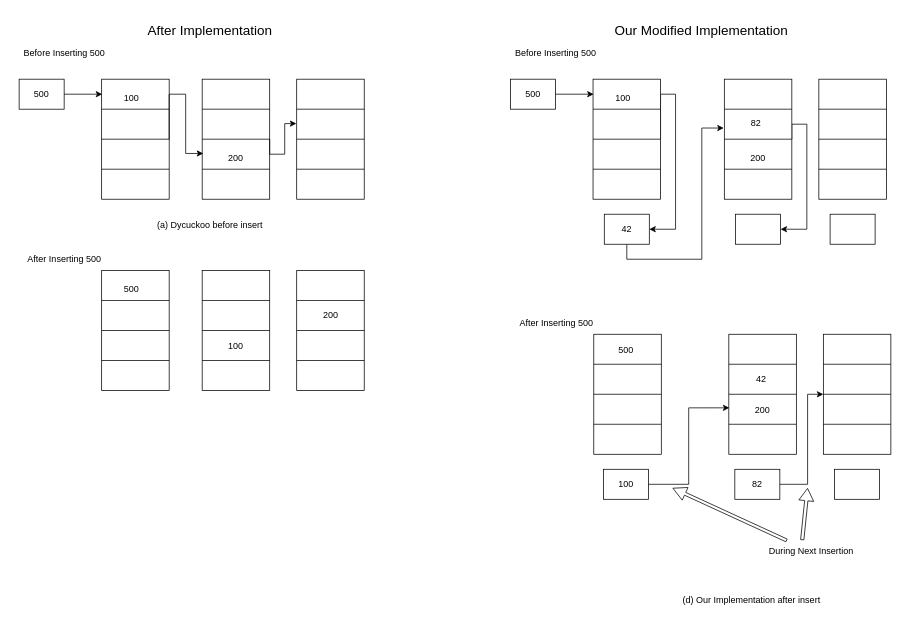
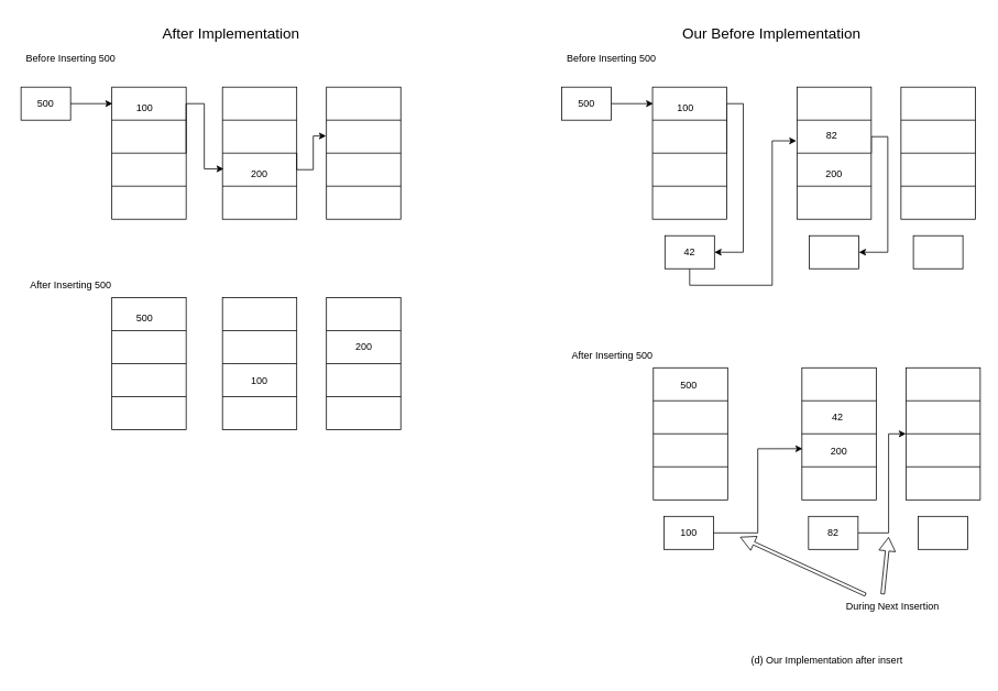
- <mxCell id="72" value="&lt;font style=&quot;font-size: 18px;&quot;&gt;Our Modified Implementation&lt;/font&gt;" style="text;html=1;align=center;verticalAlign=middle;resizable=0;points=[];autosize=1;strokeColor=none;fillColor=none;" parent="1" vertex="1"><mxGeometry x="809" y="20" width="250" height="40" as="geometry" /></mxCell>
+ <mxCell id="72" value="&lt;font style=&quot;font-size: 18px;&quot;&gt;Our Before Implementation&lt;/font&gt;" style="text;html=1;align=center;verticalAlign=middle;resizable=0;points=[];autosize=1;strokeColor=none;fillColor=none;" parent="1" vertex="1"><mxGeometry x="809" y="20" width="250" height="40" as="geometry" /></mxCell>
- <mxCell id="87" value="(a) Dycuckoo before insert" style="text;html=1;align=center;verticalAlign=middle;resizable=0;points=[];autosize=1;strokeColor=none;fillColor=none;" vertex="1" parent="1"><mxGeometry x="199" y="285" width="160" height="30" as="geometry" /></mxCell>
